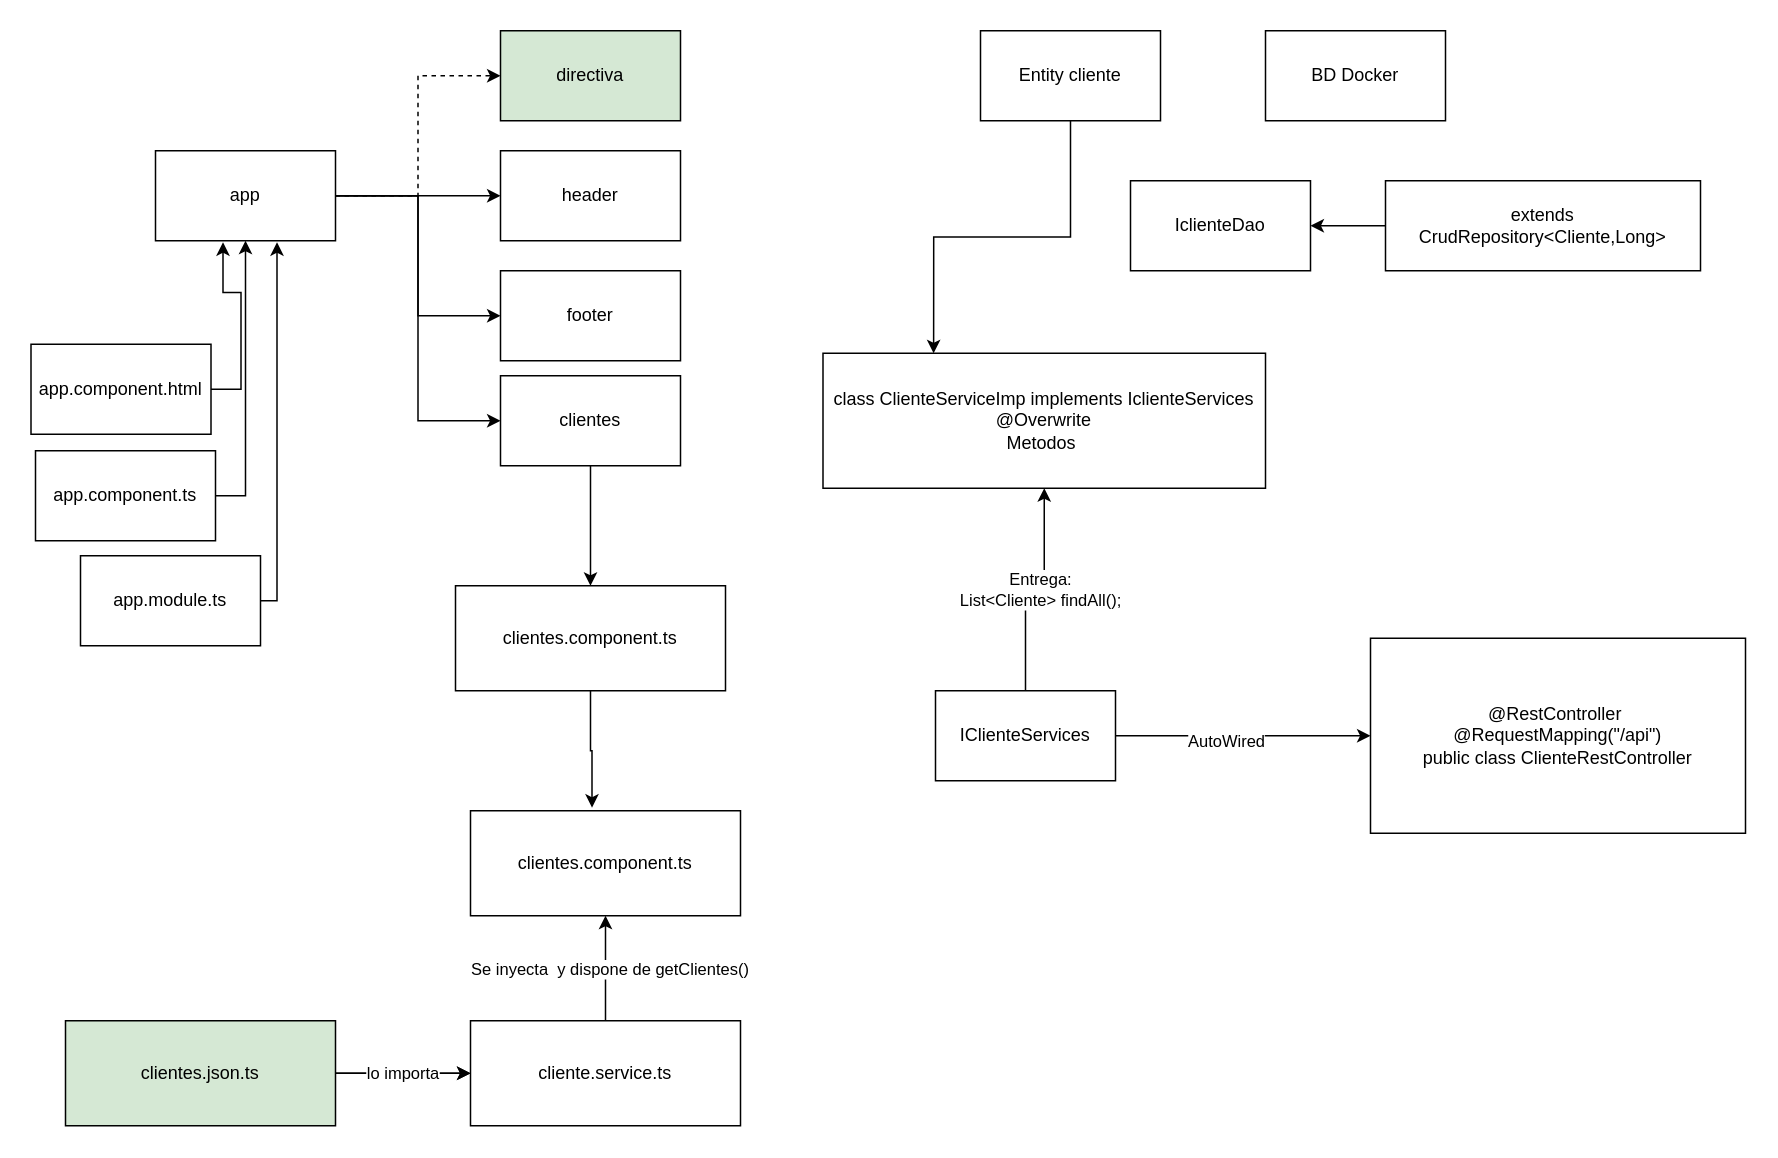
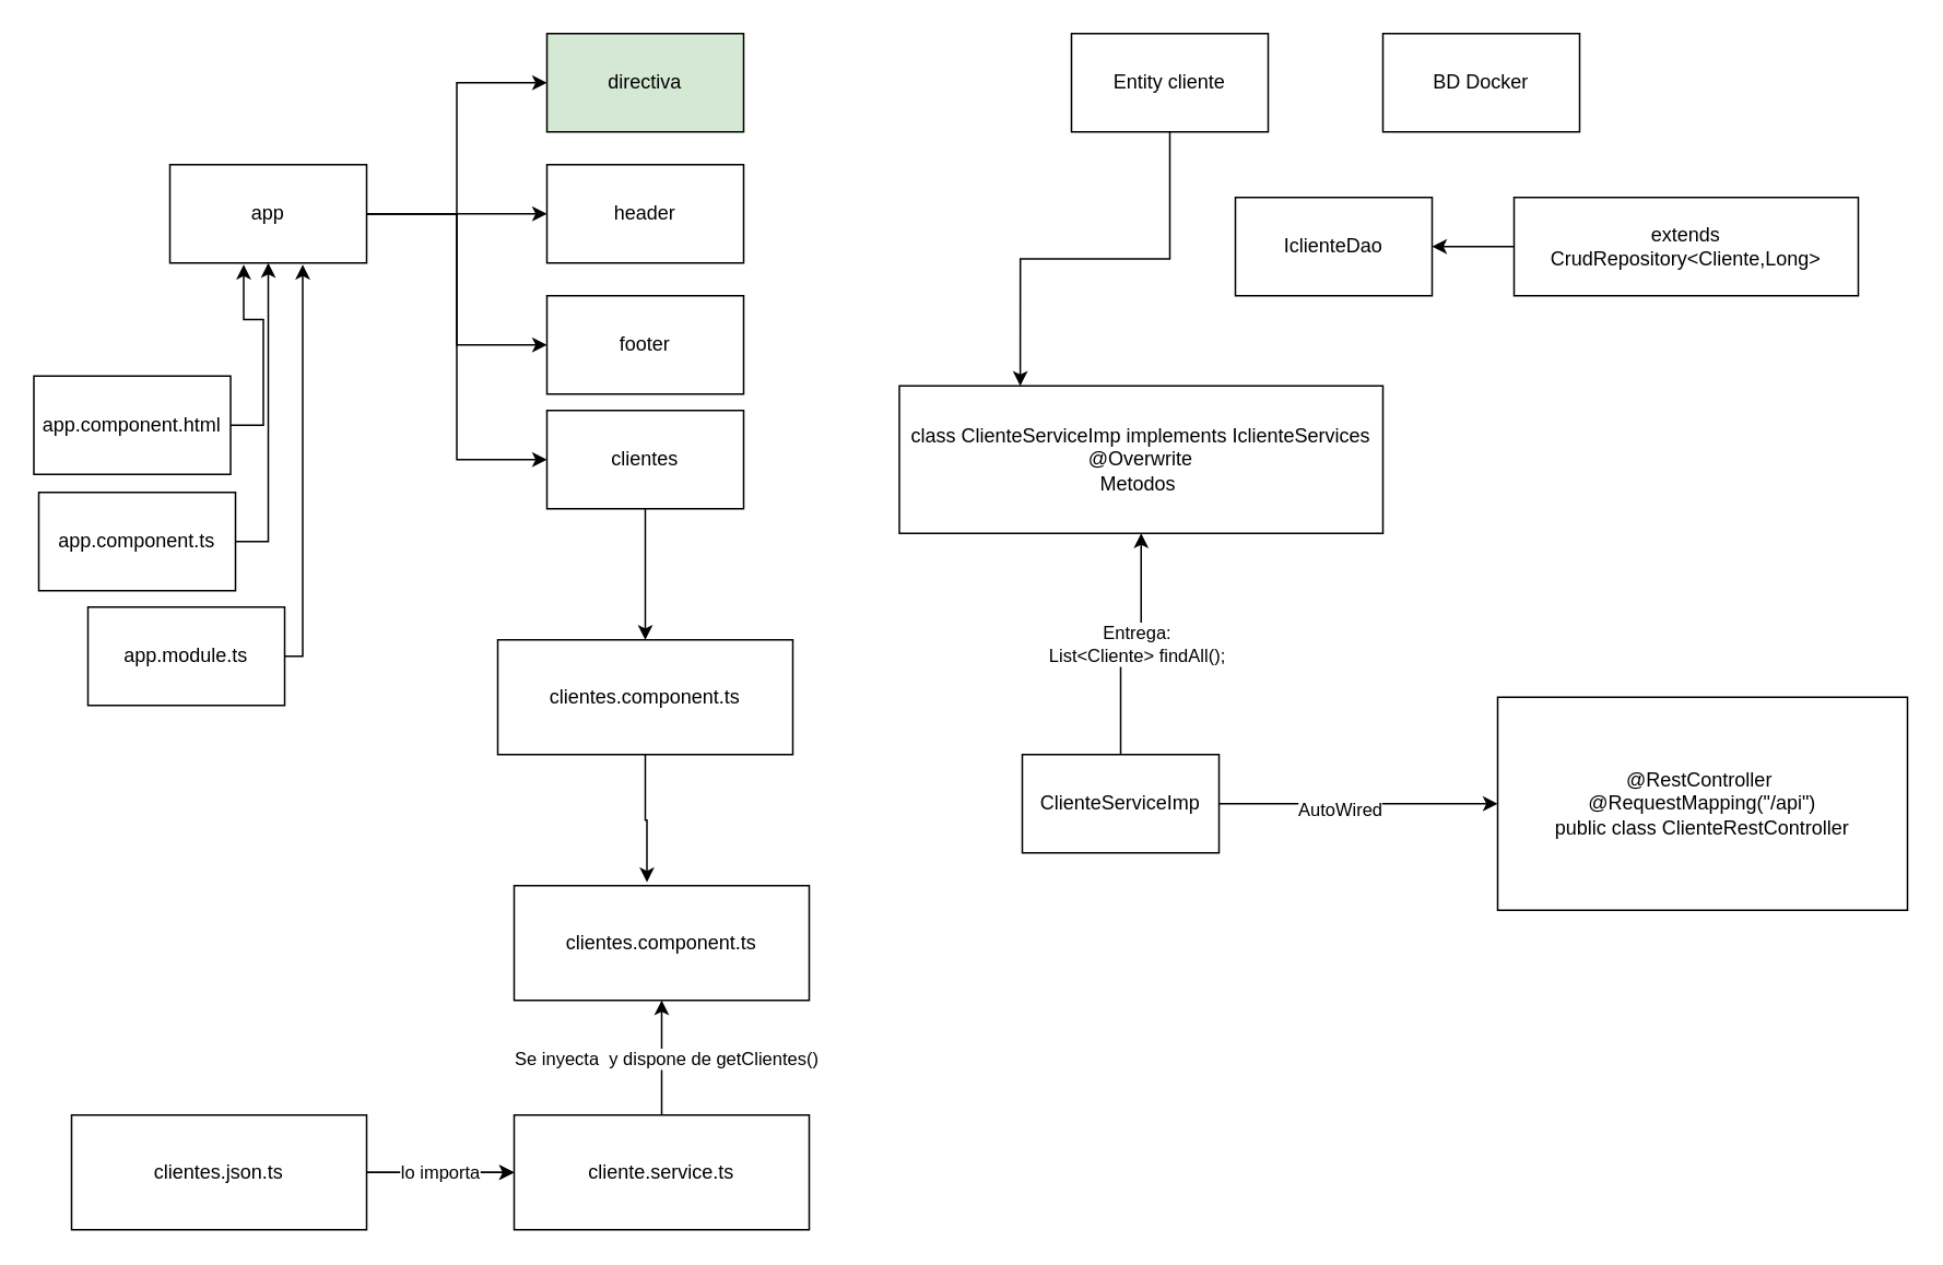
- <mxCell id="2" style="edgeStyle=orthogonalEdgeStyle;rounded=0;orthogonalLoop=1;jettySize=auto;html=1;entryX=0;entryY=0.5;entryDx=0;entryDy=0;dashed=1;" parent="1" source="6" target="13" edge="1"><mxGeometry relative="1" as="geometry" /></mxCell>
+ <mxCell id="2" style="edgeStyle=orthogonalEdgeStyle;rounded=0;orthogonalLoop=1;jettySize=auto;html=1;entryX=0;entryY=0.5;entryDx=0;entryDy=0;" parent="1" source="6" target="13" edge="1"><mxGeometry relative="1" as="geometry" /></mxCell>
- <mxCell id="37" value="IClienteServices" style="rounded=0;whiteSpace=wrap;html=1;" vertex="1" parent="1"><mxGeometry x="623" y="460" width="120" height="60" as="geometry" /></mxCell>
+ <mxCell id="37" value="ClienteServiceImp" style="rounded=0;whiteSpace=wrap;html=1;" vertex="1" parent="1"><mxGeometry x="623" y="460" width="120" height="60" as="geometry" /></mxCell>
- <mxCell id="22" value="clientes.json.ts" style="rounded=0;whiteSpace=wrap;html=1;fillColor=#d5e8d4;" parent="1" vertex="1"><mxGeometry x="43" y="680" width="180" height="70" as="geometry" /></mxCell>
+ <mxCell id="22" value="clientes.json.ts" style="rounded=0;whiteSpace=wrap;html=1;" parent="1" vertex="1"><mxGeometry x="43" y="680" width="180" height="70" as="geometry" /></mxCell>
